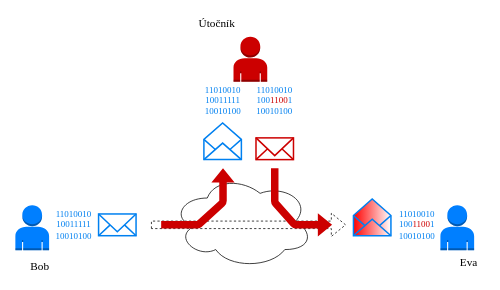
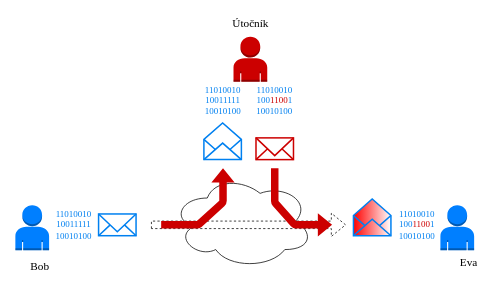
- <mxCell id="8" value="Útočník" style="text;html=1;strokeColor=none;fillColor=none;align=center;verticalAlign=middle;whiteSpace=wrap;rounded=0;fontSize=15;fontStyle=0;fontFamily=Vafle VUT;" parent="1" vertex="1"><mxGeometry x="268.5" y="20" width="40" height="20" as="geometry" /></mxCell>
+ <mxCell id="8" value="Útočník" style="text;html=1;strokeColor=none;fillColor=none;align=center;verticalAlign=middle;whiteSpace=wrap;rounded=0;fontSize=15;fontStyle=0;fontFamily=Vafle VUT;" parent="1" vertex="1"><mxGeometry x="313.5" y="20" width="40" height="20" as="geometry" /></mxCell>
